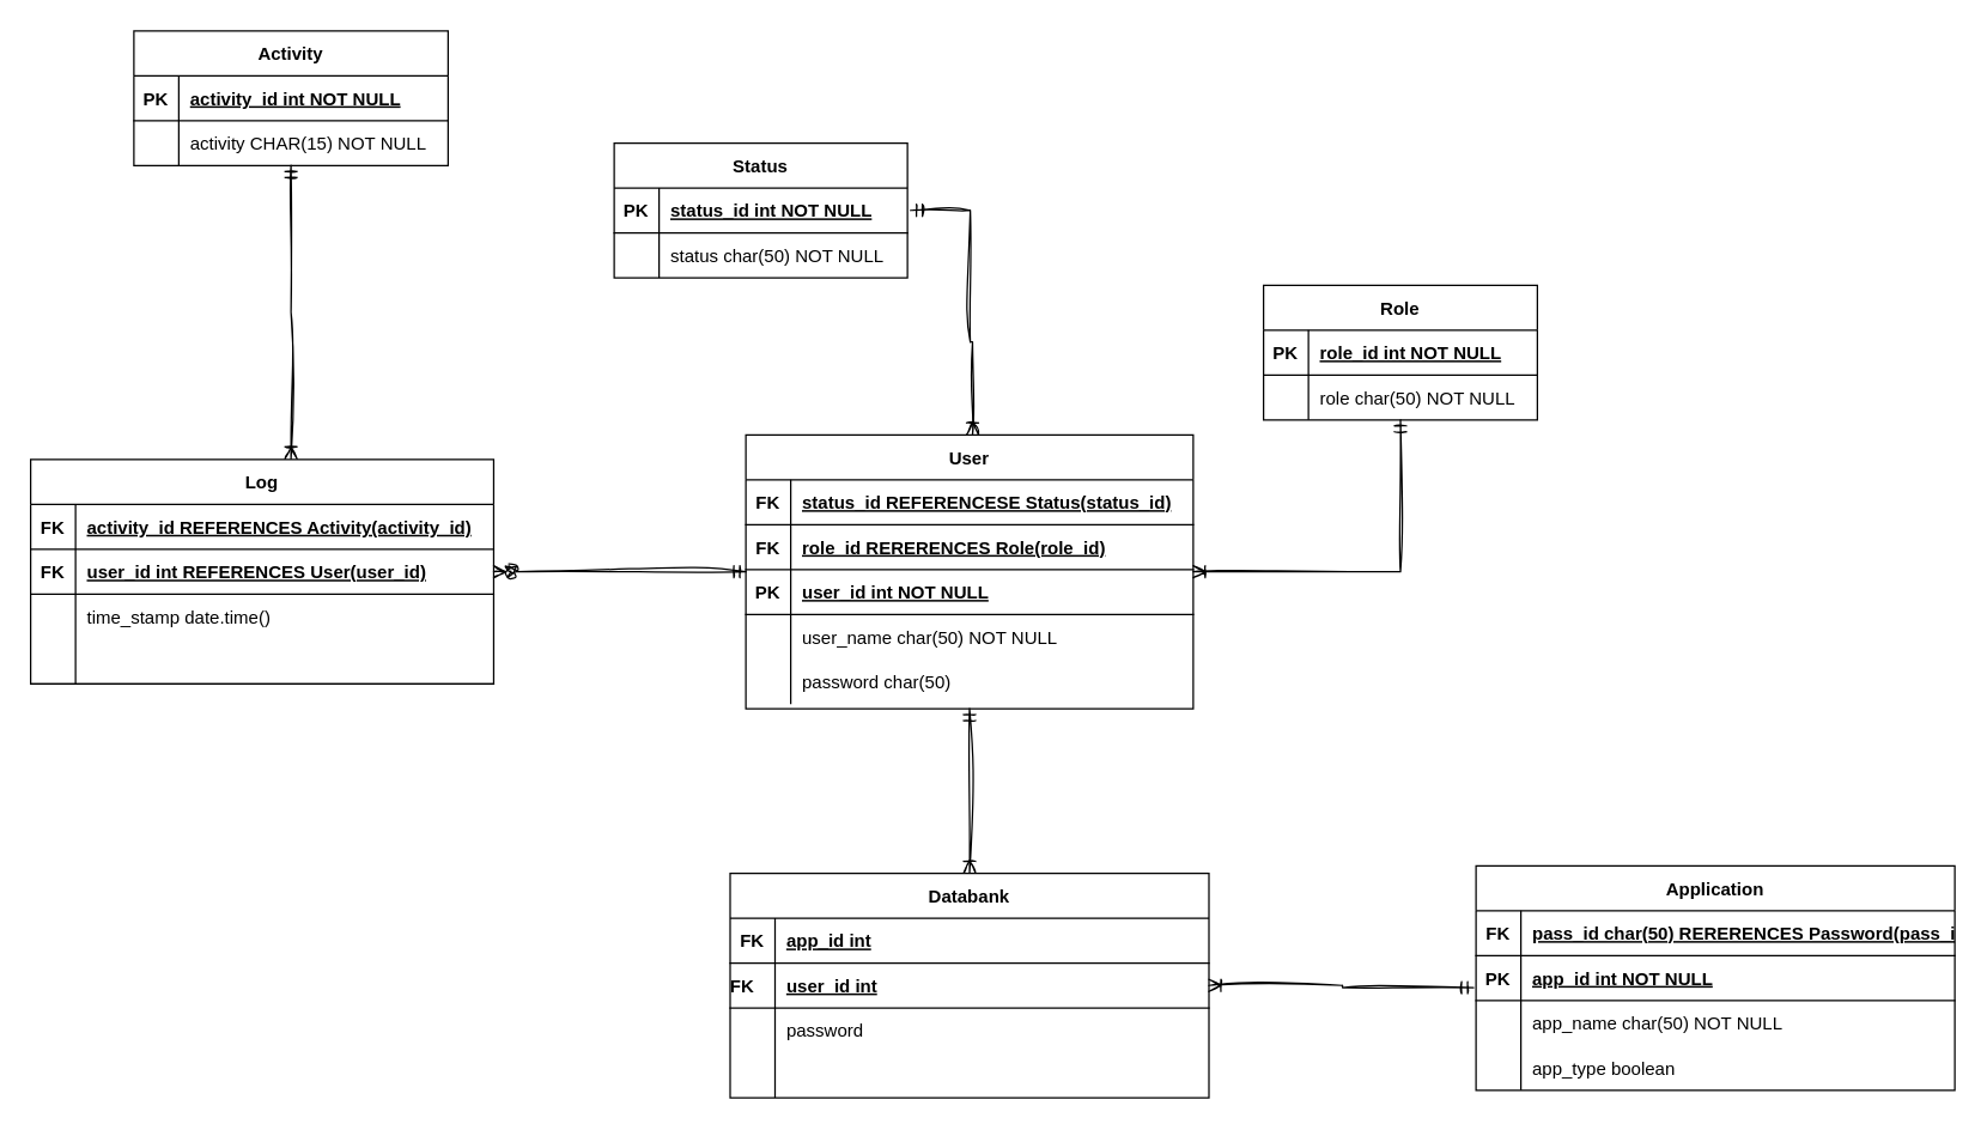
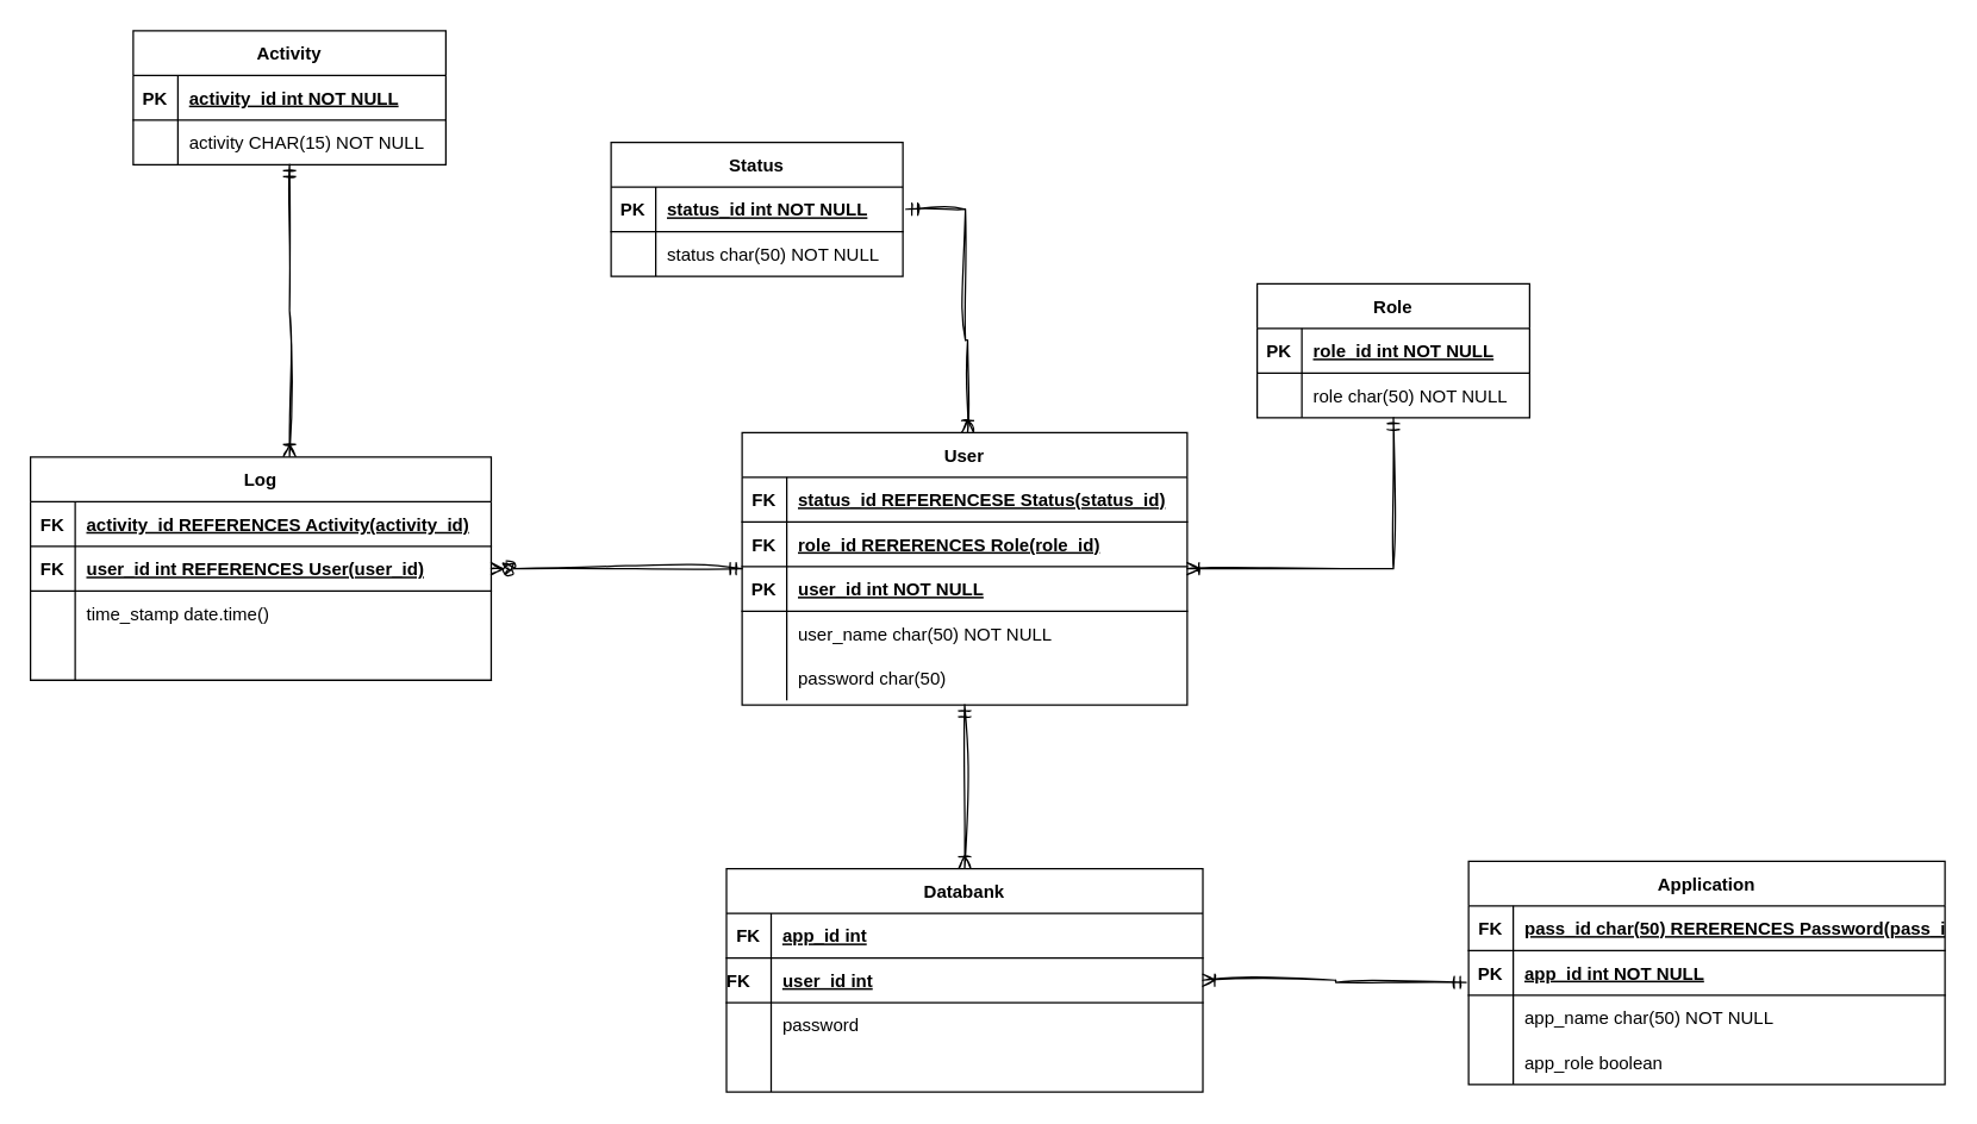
- <mxCell id="28" value="app_type boolean" style="shape=partialRectangle;overflow=hidden;connectable=0;fillColor=none;align=left;strokeColor=inherit;top=0;left=0;bottom=0;right=0;spacingLeft=6;" vertex="1" parent="26"><mxGeometry x="30" width="290" height="30" as="geometry"><mxRectangle width="290" height="30" as="alternateBounds" /></mxGeometry></mxCell>
+ <mxCell id="28" value="app_role boolean" style="shape=partialRectangle;overflow=hidden;connectable=0;fillColor=none;align=left;strokeColor=inherit;top=0;left=0;bottom=0;right=0;spacingLeft=6;" vertex="1" parent="26"><mxGeometry x="30" width="290" height="30" as="geometry"><mxRectangle width="290" height="30" as="alternateBounds" /></mxGeometry></mxCell>
